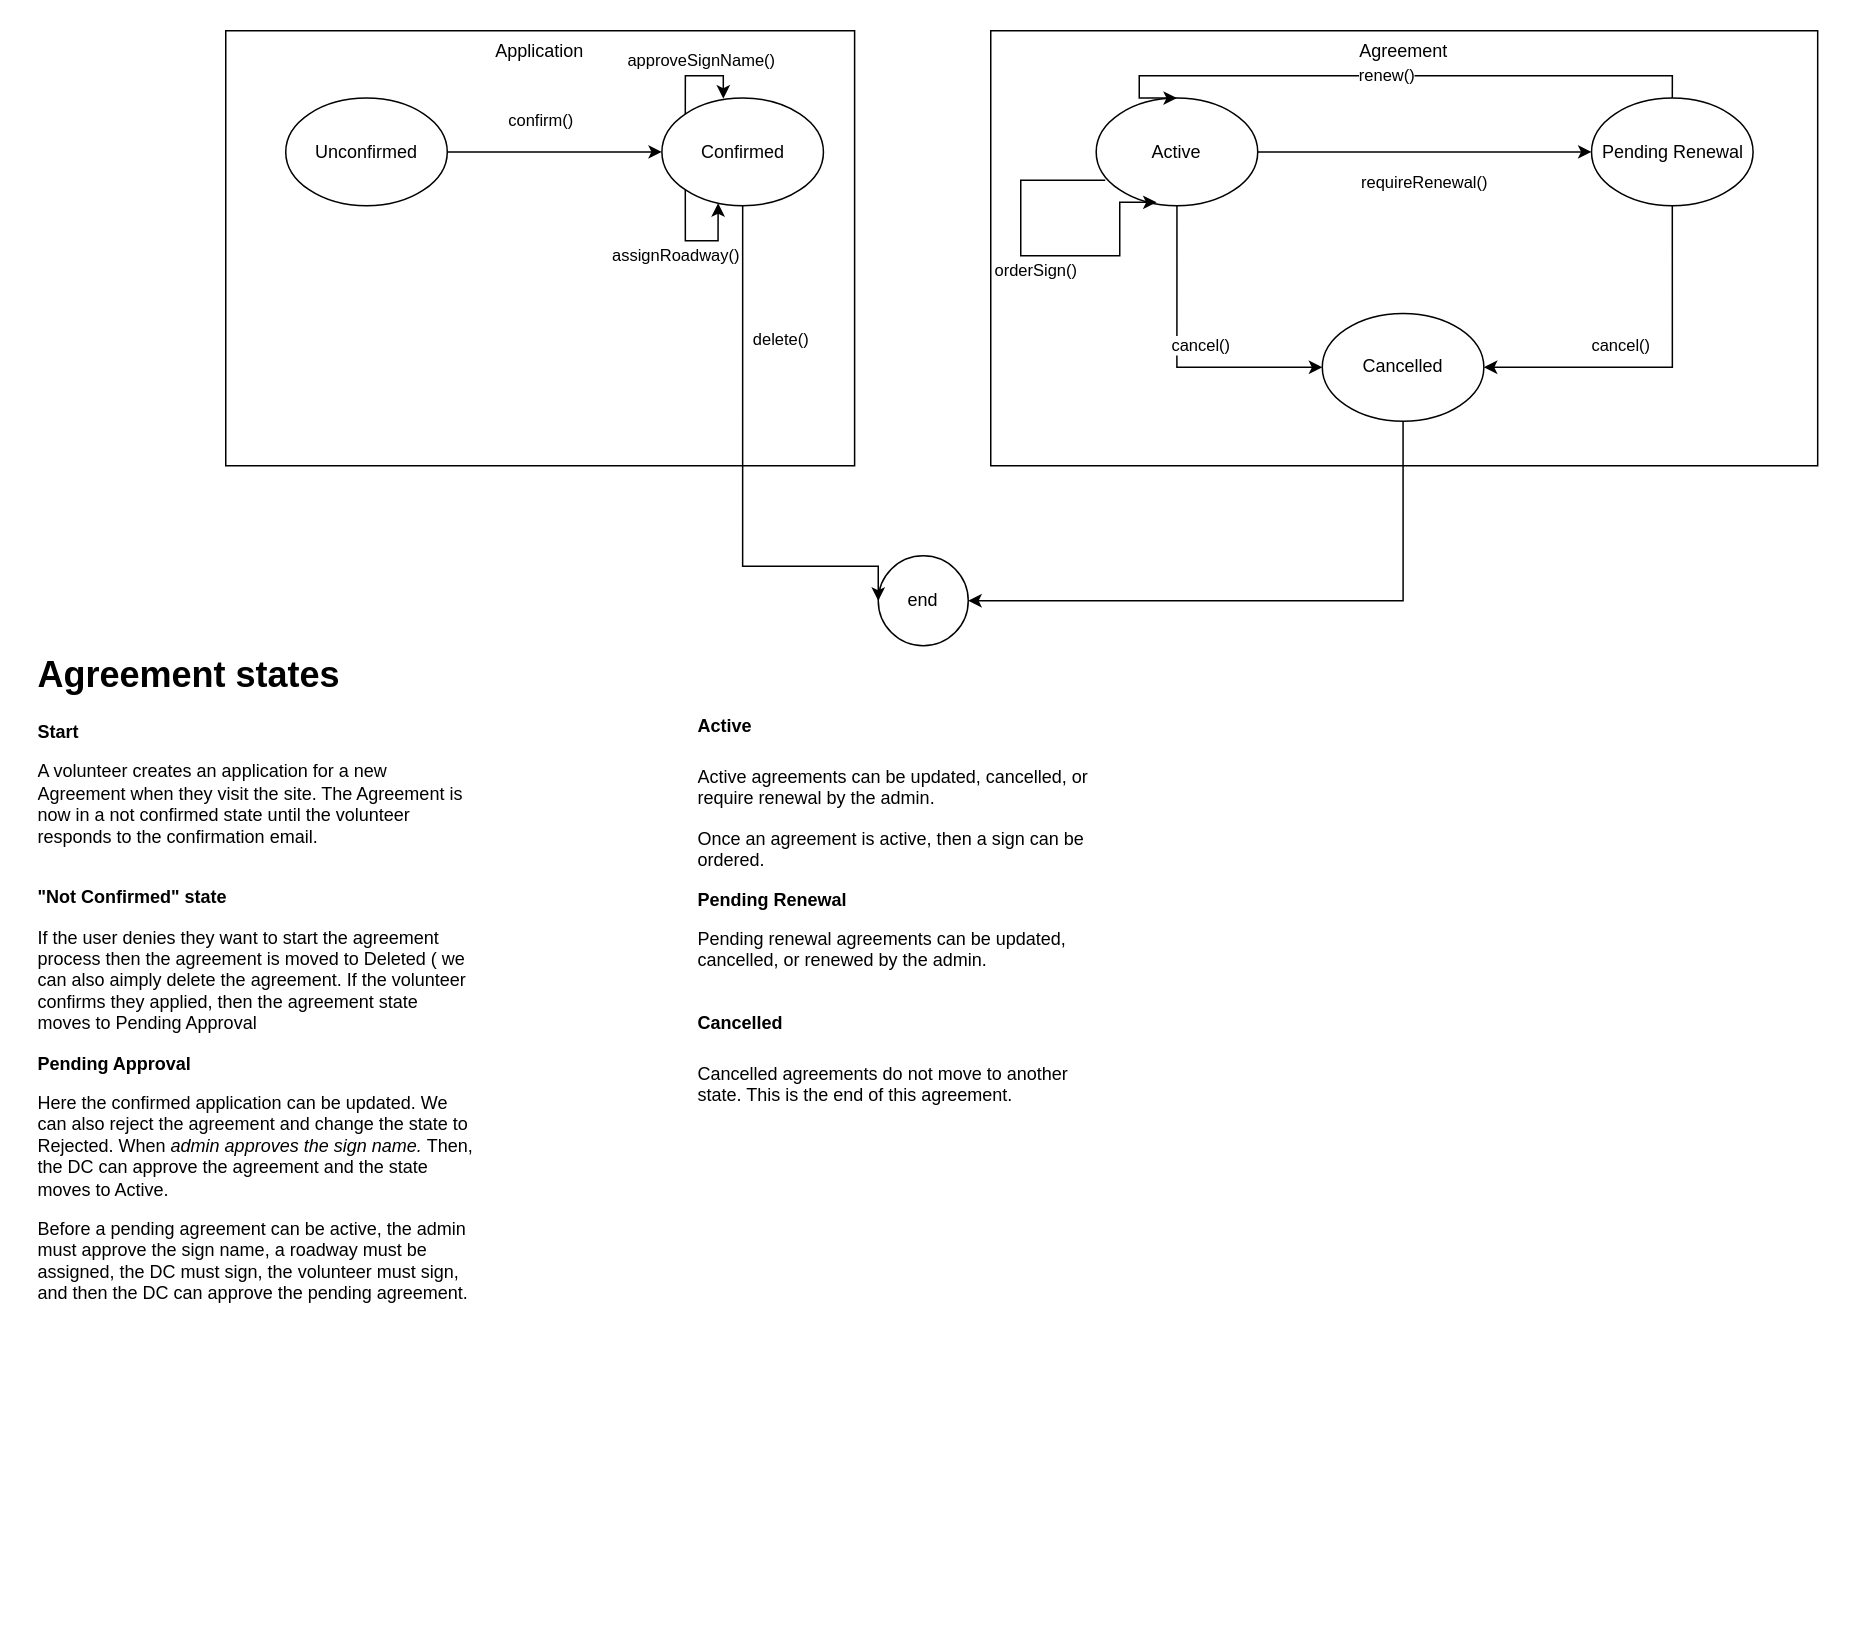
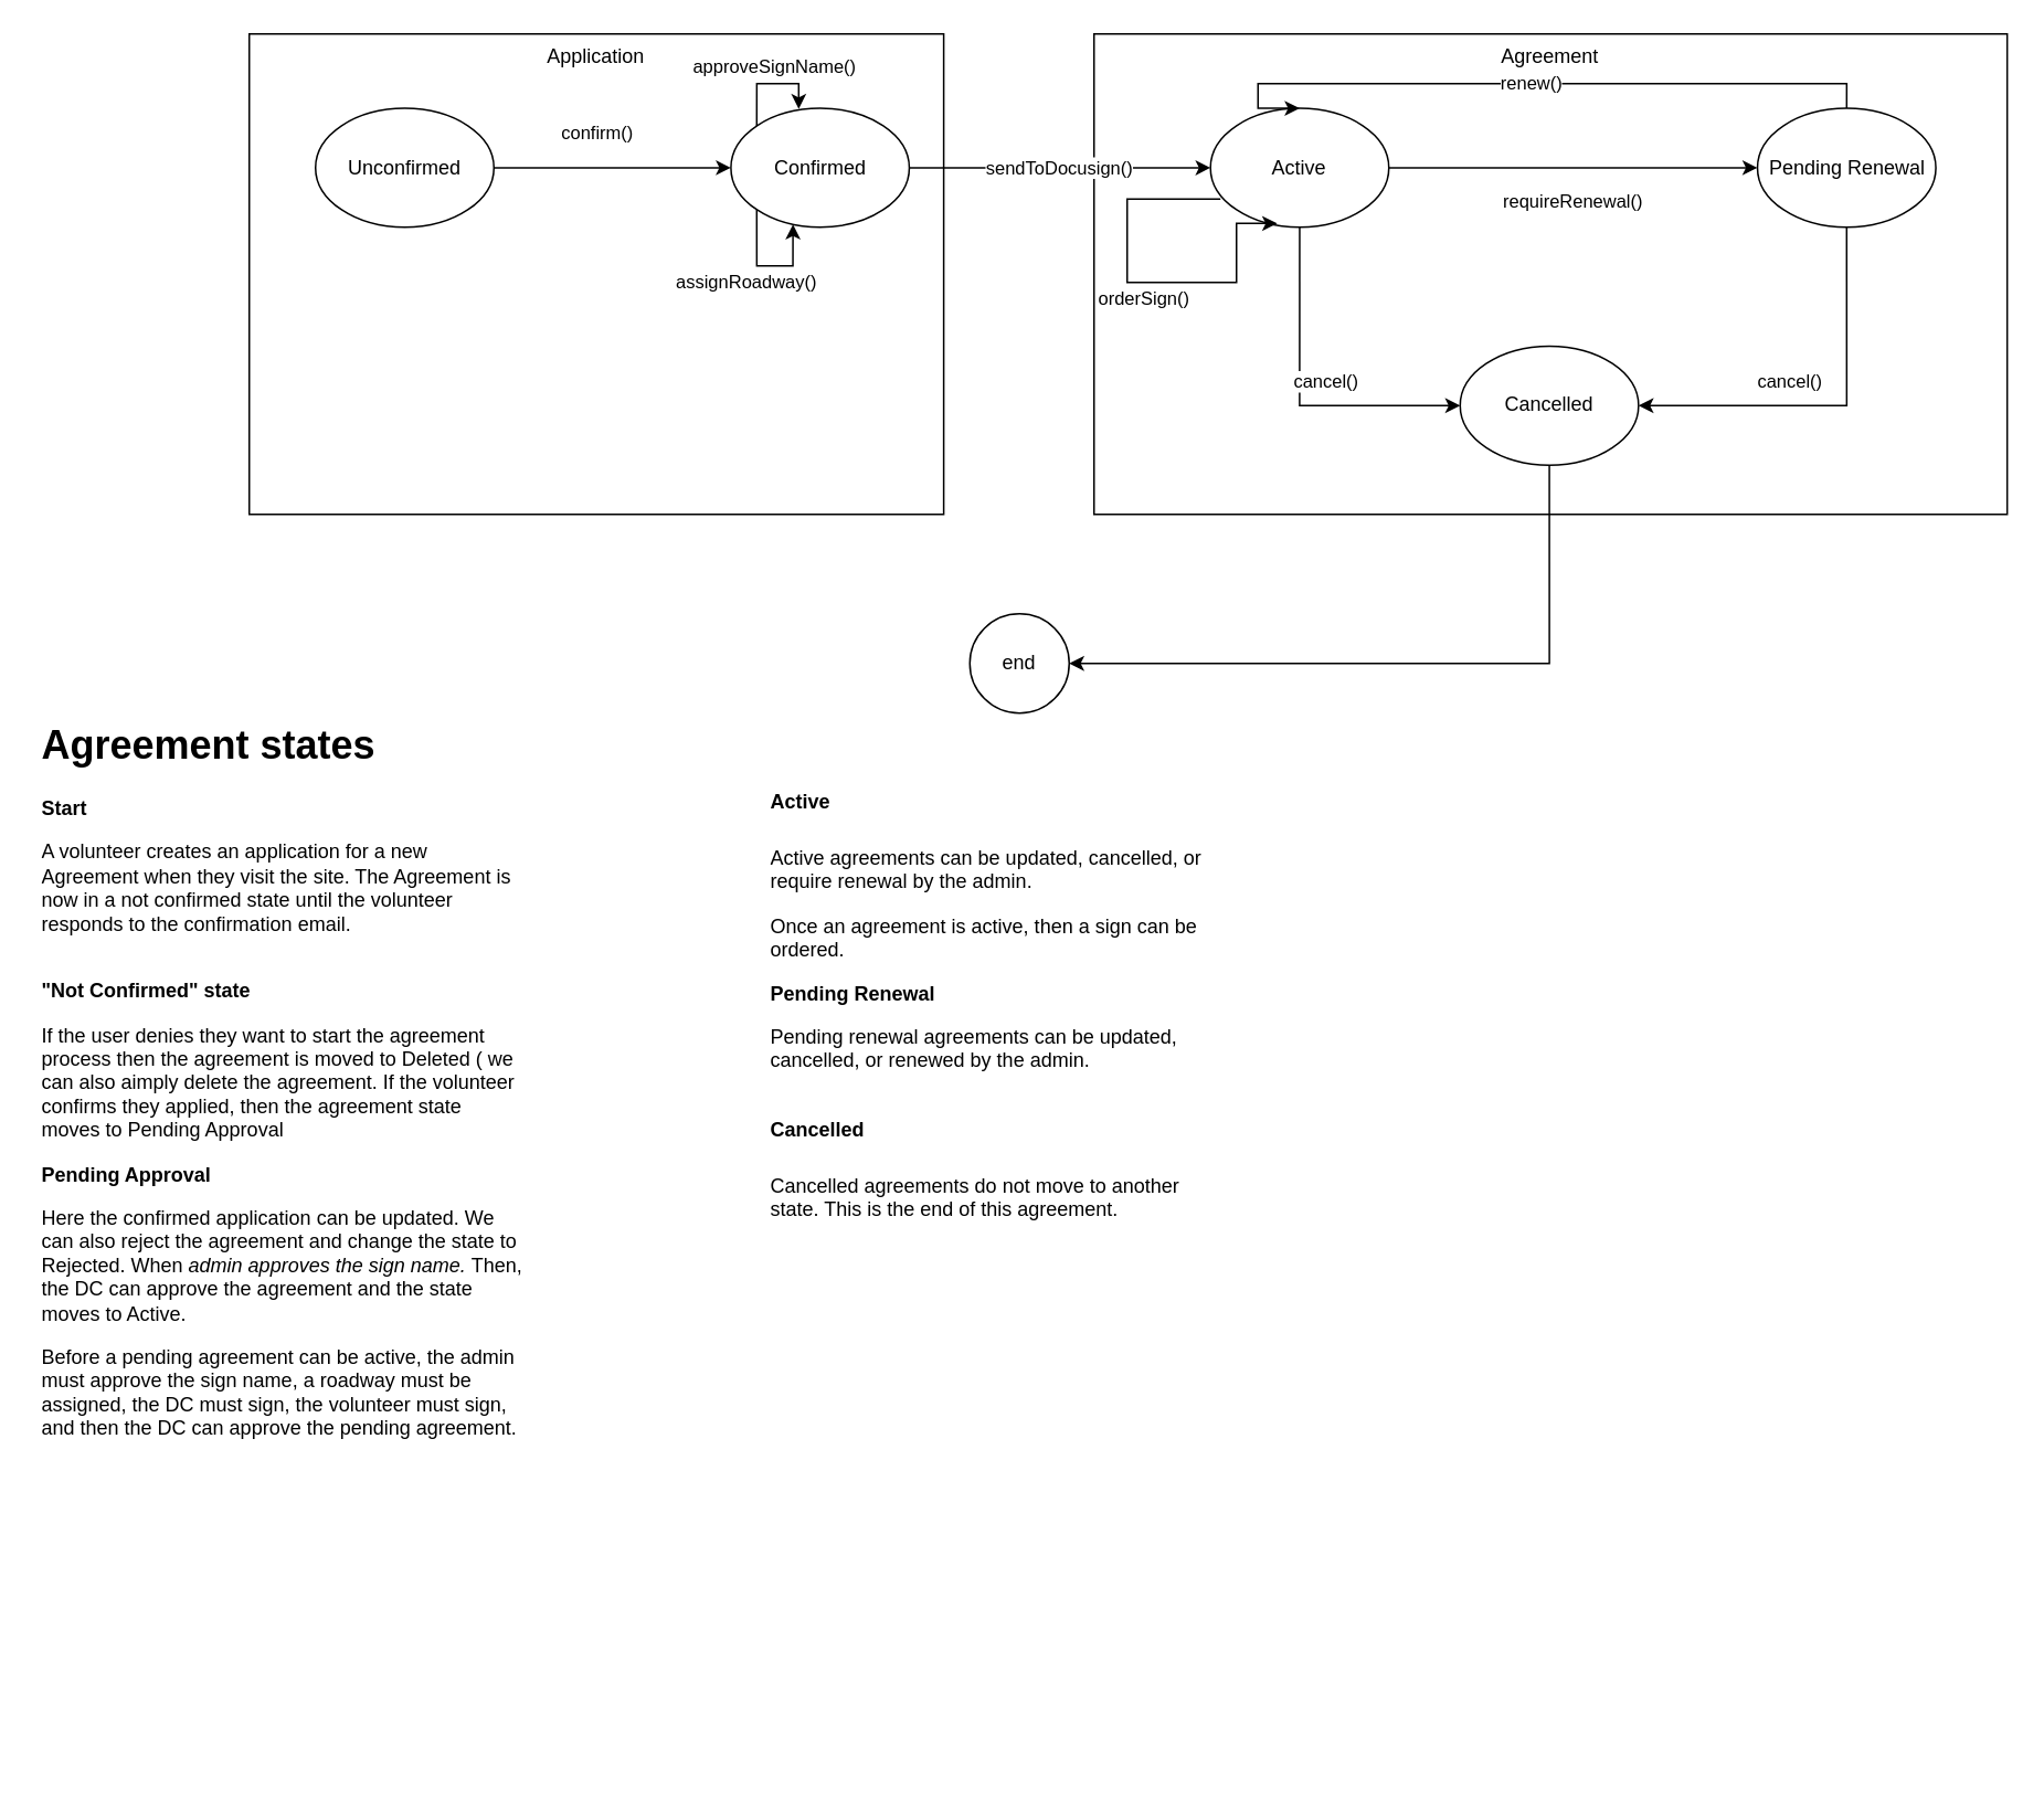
+ <mxCell id="24" value="sendToDocusign()" style="edgeStyle=orthogonalEdgeStyle;rounded=0;orthogonalLoop=1;jettySize=auto;html=1;exitX=1;exitY=0.5;exitDx=0;exitDy=0;" parent="1" source="19" target="7" edge="1"><mxGeometry relative="1" as="geometry"><mxPoint x="700.948" y="100.769" as="sourcePoint" /></mxGeometry></mxCell>
- <mxCell id="23" value="delete()" style="edgeStyle=orthogonalEdgeStyle;rounded=0;orthogonalLoop=1;jettySize=auto;html=1;exitX=0.5;exitY=1;exitDx=0;exitDy=0;entryX=0;entryY=0.5;entryDx=0;entryDy=0;" parent="1" source="19" target="4" edge="1"><mxGeometry x="-0.498" y="25" relative="1" as="geometry"><mxPoint x="620.179" y="343" as="targetPoint" /><Array as="points"><mxPoint x="495" y="377" /></Array><mxPoint as="offset" /></mxGeometry></mxCell>
